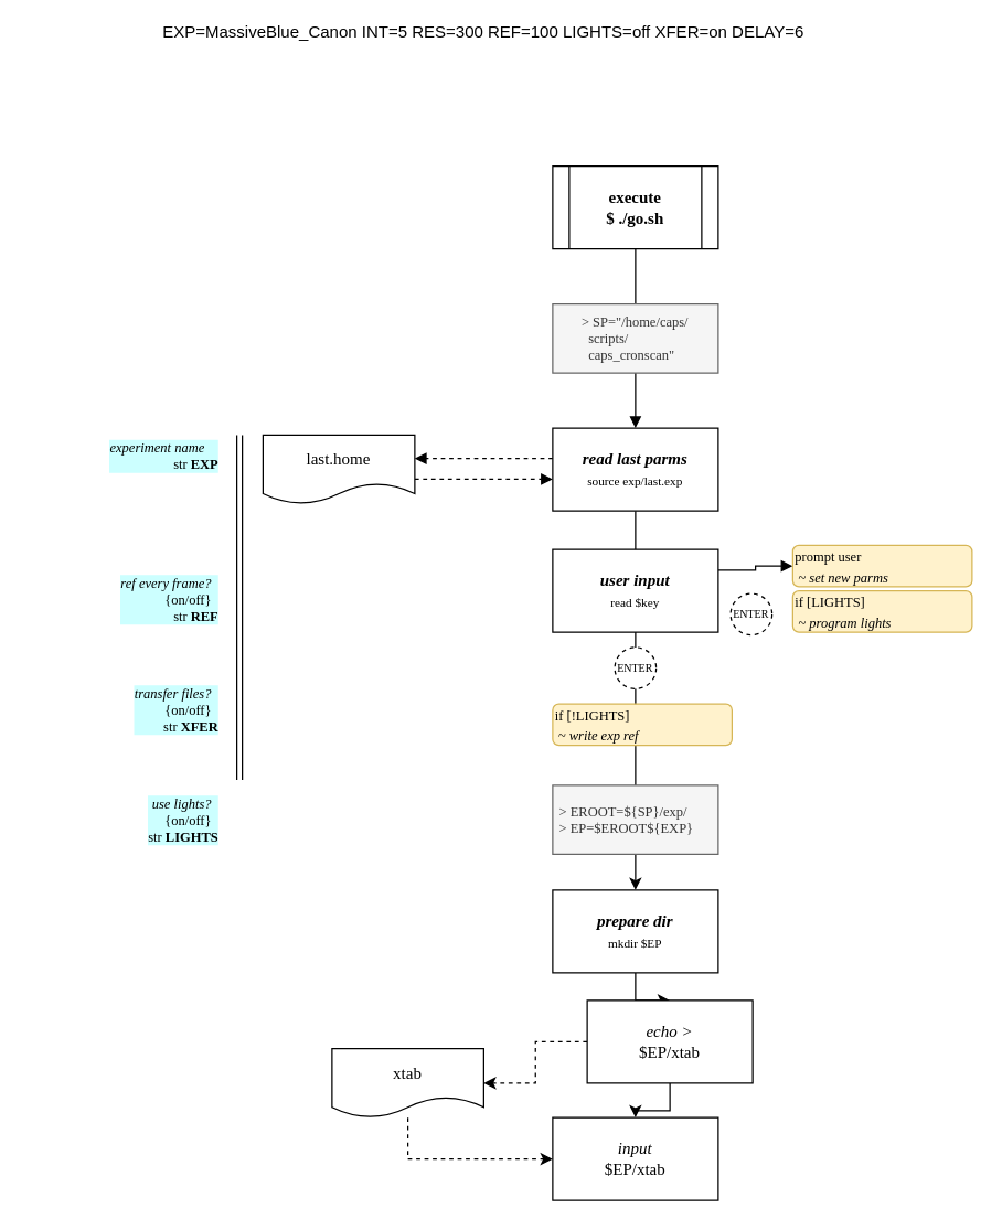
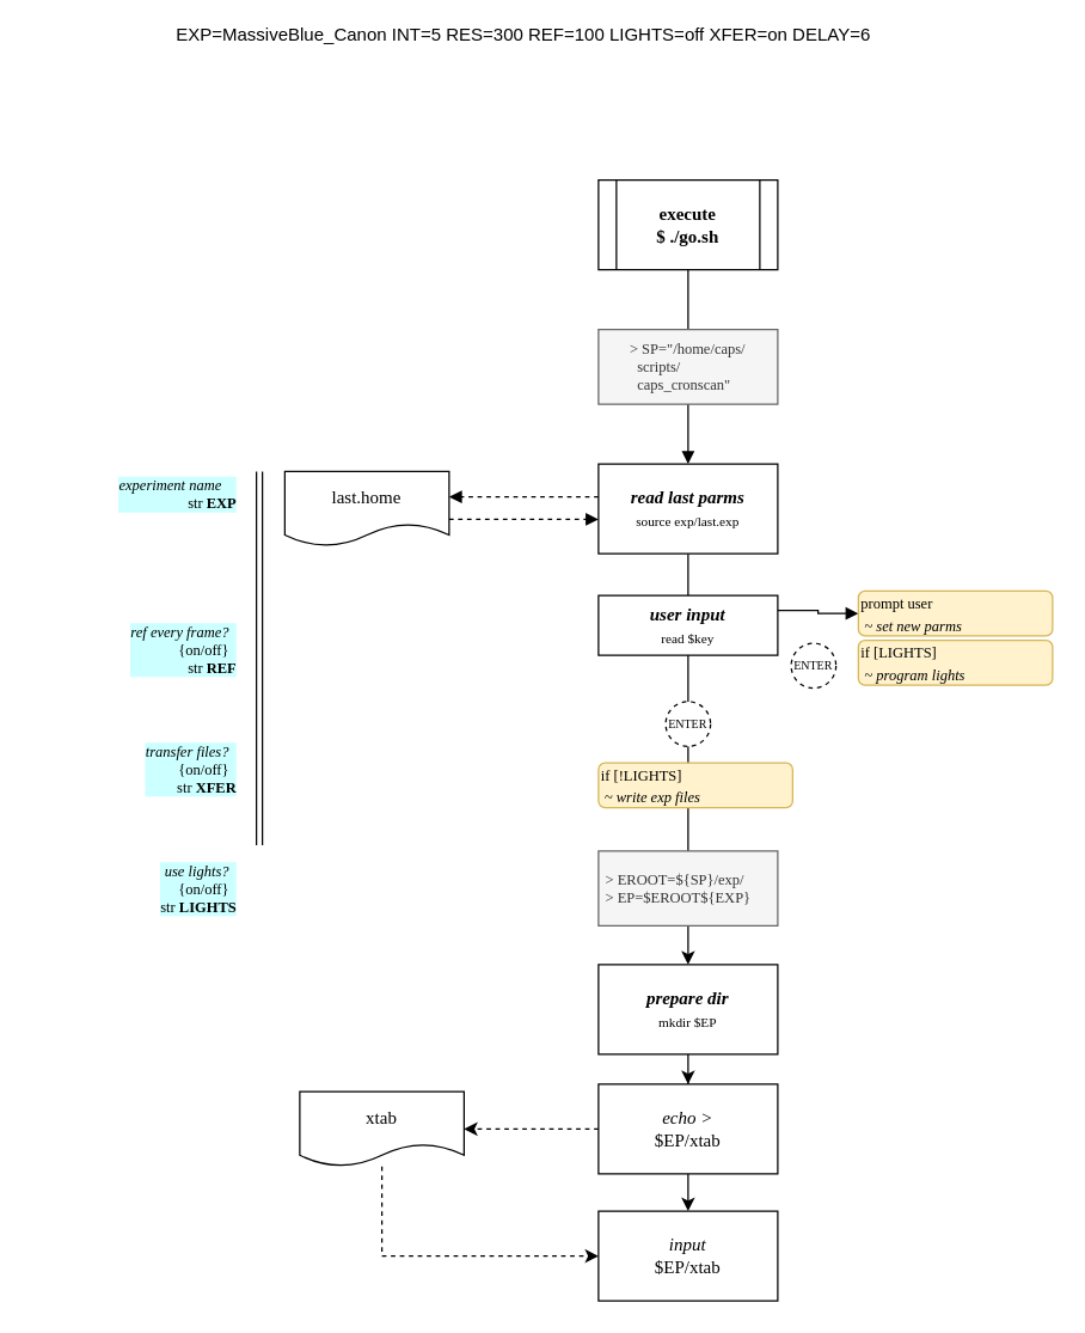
- <mxCell id="28" value="&lt;i&gt;&lt;b&gt;user input&lt;/b&gt;&lt;br&gt;&lt;/i&gt;&lt;font face=&quot;Lucida Console&quot; style=&quot;font-size: 9px&quot;&gt;read $key&lt;/font&gt;" style="rounded=0;whiteSpace=wrap;html=1;fontFamily=Verdana;" vertex="1" parent="1"><mxGeometry x="400" y="398" width="120" height="60" as="geometry" /></mxCell>
+ <mxCell id="28" value="&lt;i&gt;&lt;b&gt;user input&lt;/b&gt;&lt;br&gt;&lt;/i&gt;&lt;font face=&quot;Lucida Console&quot; style=&quot;font-size: 9px&quot;&gt;read $key&lt;/font&gt;" style="rounded=0;whiteSpace=wrap;html=1;fontFamily=Verdana;" vertex="1" parent="1"><mxGeometry x="400" y="398" width="120" height="40" as="geometry" /></mxCell>
- <mxCell id="31" value="&lt;font style=&quot;font-size: 10px&quot;&gt;if [!LIGHTS]&lt;br&gt;&amp;nbsp;~ &lt;i&gt;write exp ref&lt;/i&gt;&lt;/font&gt;" style="rounded=1;whiteSpace=wrap;html=1;fontFamily=Verdana;fontSize=12;align=left;strokeColor=#d6b656;fillColor=#fff2cc;" vertex="1" parent="1"><mxGeometry x="400" y="510" width="130" height="30" as="geometry" /></mxCell>
+ <mxCell id="31" value="&lt;font style=&quot;font-size: 10px&quot;&gt;if [!LIGHTS]&lt;br&gt;&amp;nbsp;~ &lt;i&gt;write exp files&lt;/i&gt;&lt;/font&gt;" style="rounded=1;whiteSpace=wrap;html=1;fontFamily=Verdana;fontSize=12;align=left;strokeColor=#d6b656;fillColor=#fff2cc;" vertex="1" parent="1"><mxGeometry x="400" y="510" width="130" height="30" as="geometry" /></mxCell>
- <mxCell id="13" value="&lt;i&gt;echo &amp;gt;&lt;/i&gt;&lt;br&gt;$EP/xtab&lt;br&gt;" style="rounded=0;whiteSpace=wrap;html=1;fontFamily=Verdana;" vertex="1" parent="1"><mxGeometry x="425" y="725" width="120" height="60" as="geometry" /></mxCell>
+ <mxCell id="13" value="&lt;i&gt;echo &amp;gt;&lt;/i&gt;&lt;br&gt;$EP/xtab&lt;br&gt;" style="rounded=0;whiteSpace=wrap;html=1;fontFamily=Verdana;" vertex="1" parent="1"><mxGeometry x="400" y="725" width="120" height="60" as="geometry" /></mxCell>
- <mxCell id="27" value="xtab&lt;br&gt;" style="shape=document;whiteSpace=wrap;html=1;boundedLbl=1;fontFamily=Verdana;fontSize=12;fontColor=#000000;align=center;strokeColor=#000000;fillColor=#ffffff;" vertex="1" parent="1"><mxGeometry x="240" y="760" width="110" height="50" as="geometry" /></mxCell>
+ <mxCell id="27" value="xtab&lt;br&gt;" style="shape=document;whiteSpace=wrap;html=1;boundedLbl=1;fontFamily=Verdana;fontSize=12;fontColor=#000000;align=center;strokeColor=#000000;fillColor=#ffffff;" vertex="1" parent="1"><mxGeometry x="200" y="730" width="110" height="50" as="geometry" /></mxCell>
